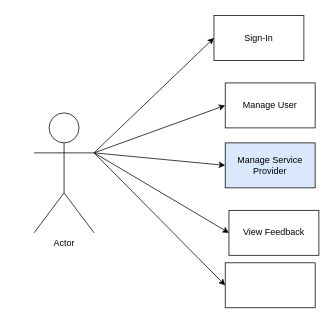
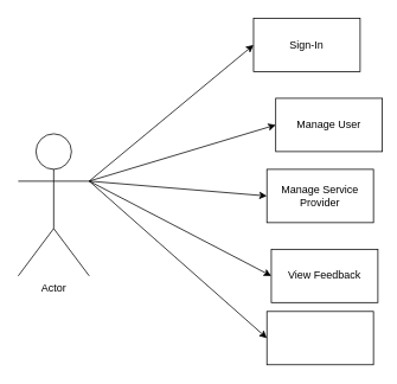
- <mxCell id="4" value="Manage User" style="rounded=0;whiteSpace=wrap;html=1;" parent="1" vertex="1"><mxGeometry x="300" y="110" width="120" height="60" as="geometry" /></mxCell>
+ <mxCell id="4" value="Manage User" style="rounded=0;whiteSpace=wrap;html=1;" parent="1" vertex="1"><mxGeometry x="310" y="110" width="120" height="60" as="geometry" /></mxCell>
- <mxCell id="5" value="Manage Service Provider" style="rounded=0;whiteSpace=wrap;html=1;fillColor=#dae8fc;" parent="1" vertex="1"><mxGeometry x="300" y="190" width="120" height="60" as="geometry" /></mxCell>
+ <mxCell id="5" value="Manage Service Provider" style="rounded=0;whiteSpace=wrap;html=1;" parent="1" vertex="1"><mxGeometry x="300" y="190" width="120" height="60" as="geometry" /></mxCell>
- <mxCell id="2" value="Actor" style="shape=umlActor;verticalLabelPosition=bottom;labelBackgroundColor=#ffffff;verticalAlign=top;html=1;outlineConnect=0;" parent="1" vertex="1"><mxGeometry x="45" y="150" width="80" height="160" as="geometry" /></mxCell>
+ <mxCell id="2" value="Actor" style="shape=umlActor;verticalLabelPosition=bottom;labelBackgroundColor=#ffffff;verticalAlign=top;html=1;outlineConnect=0;" parent="1" vertex="1"><mxGeometry x="20" y="150" width="80" height="160" as="geometry" /></mxCell>
